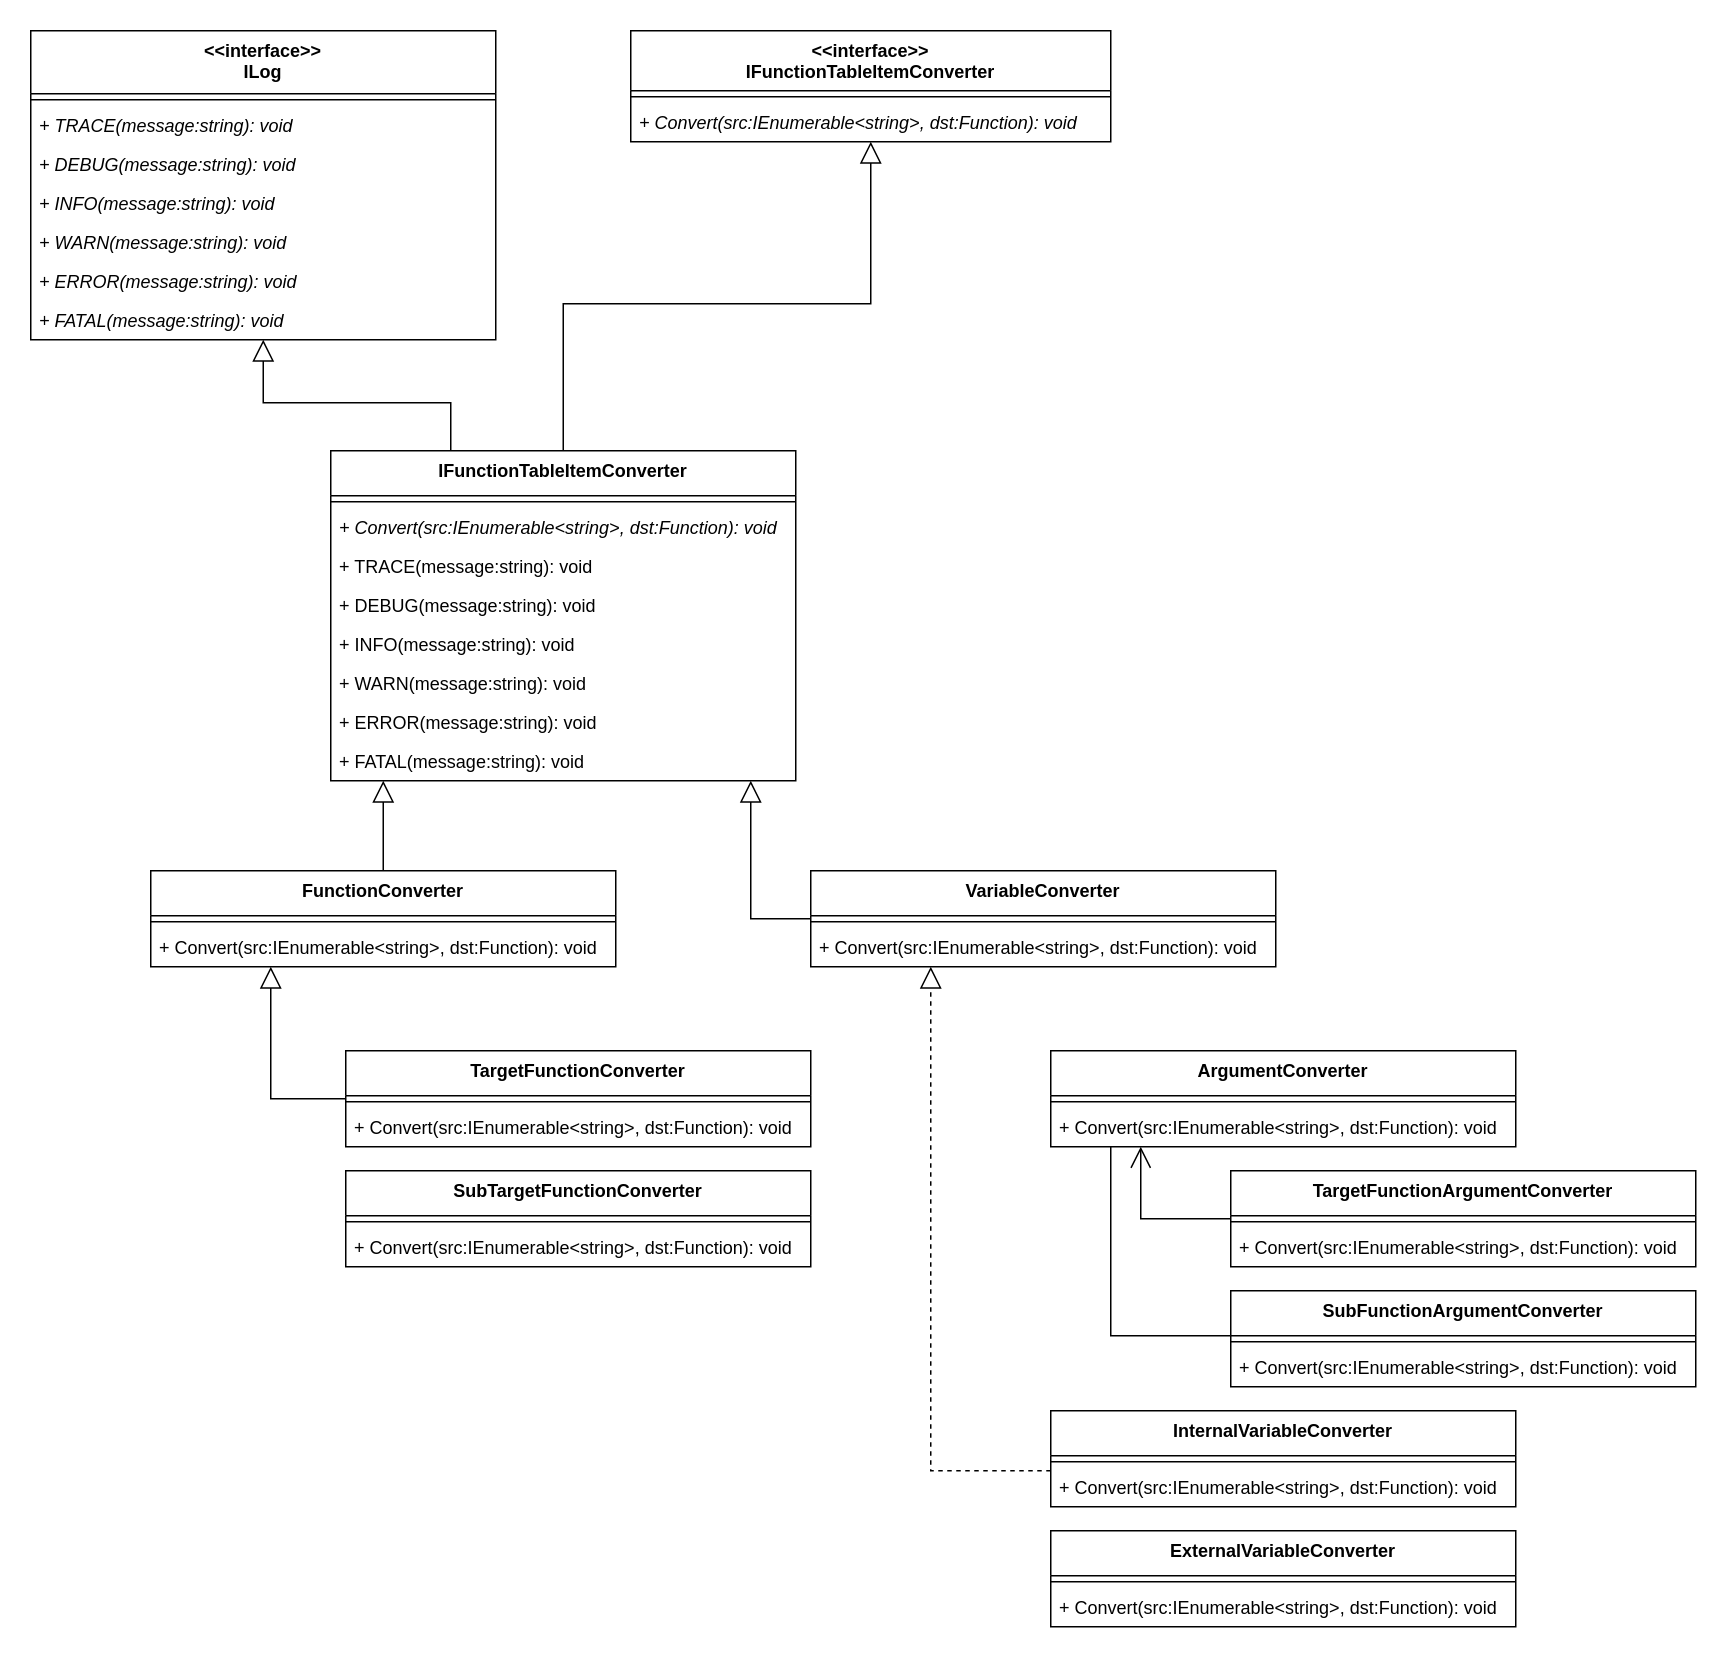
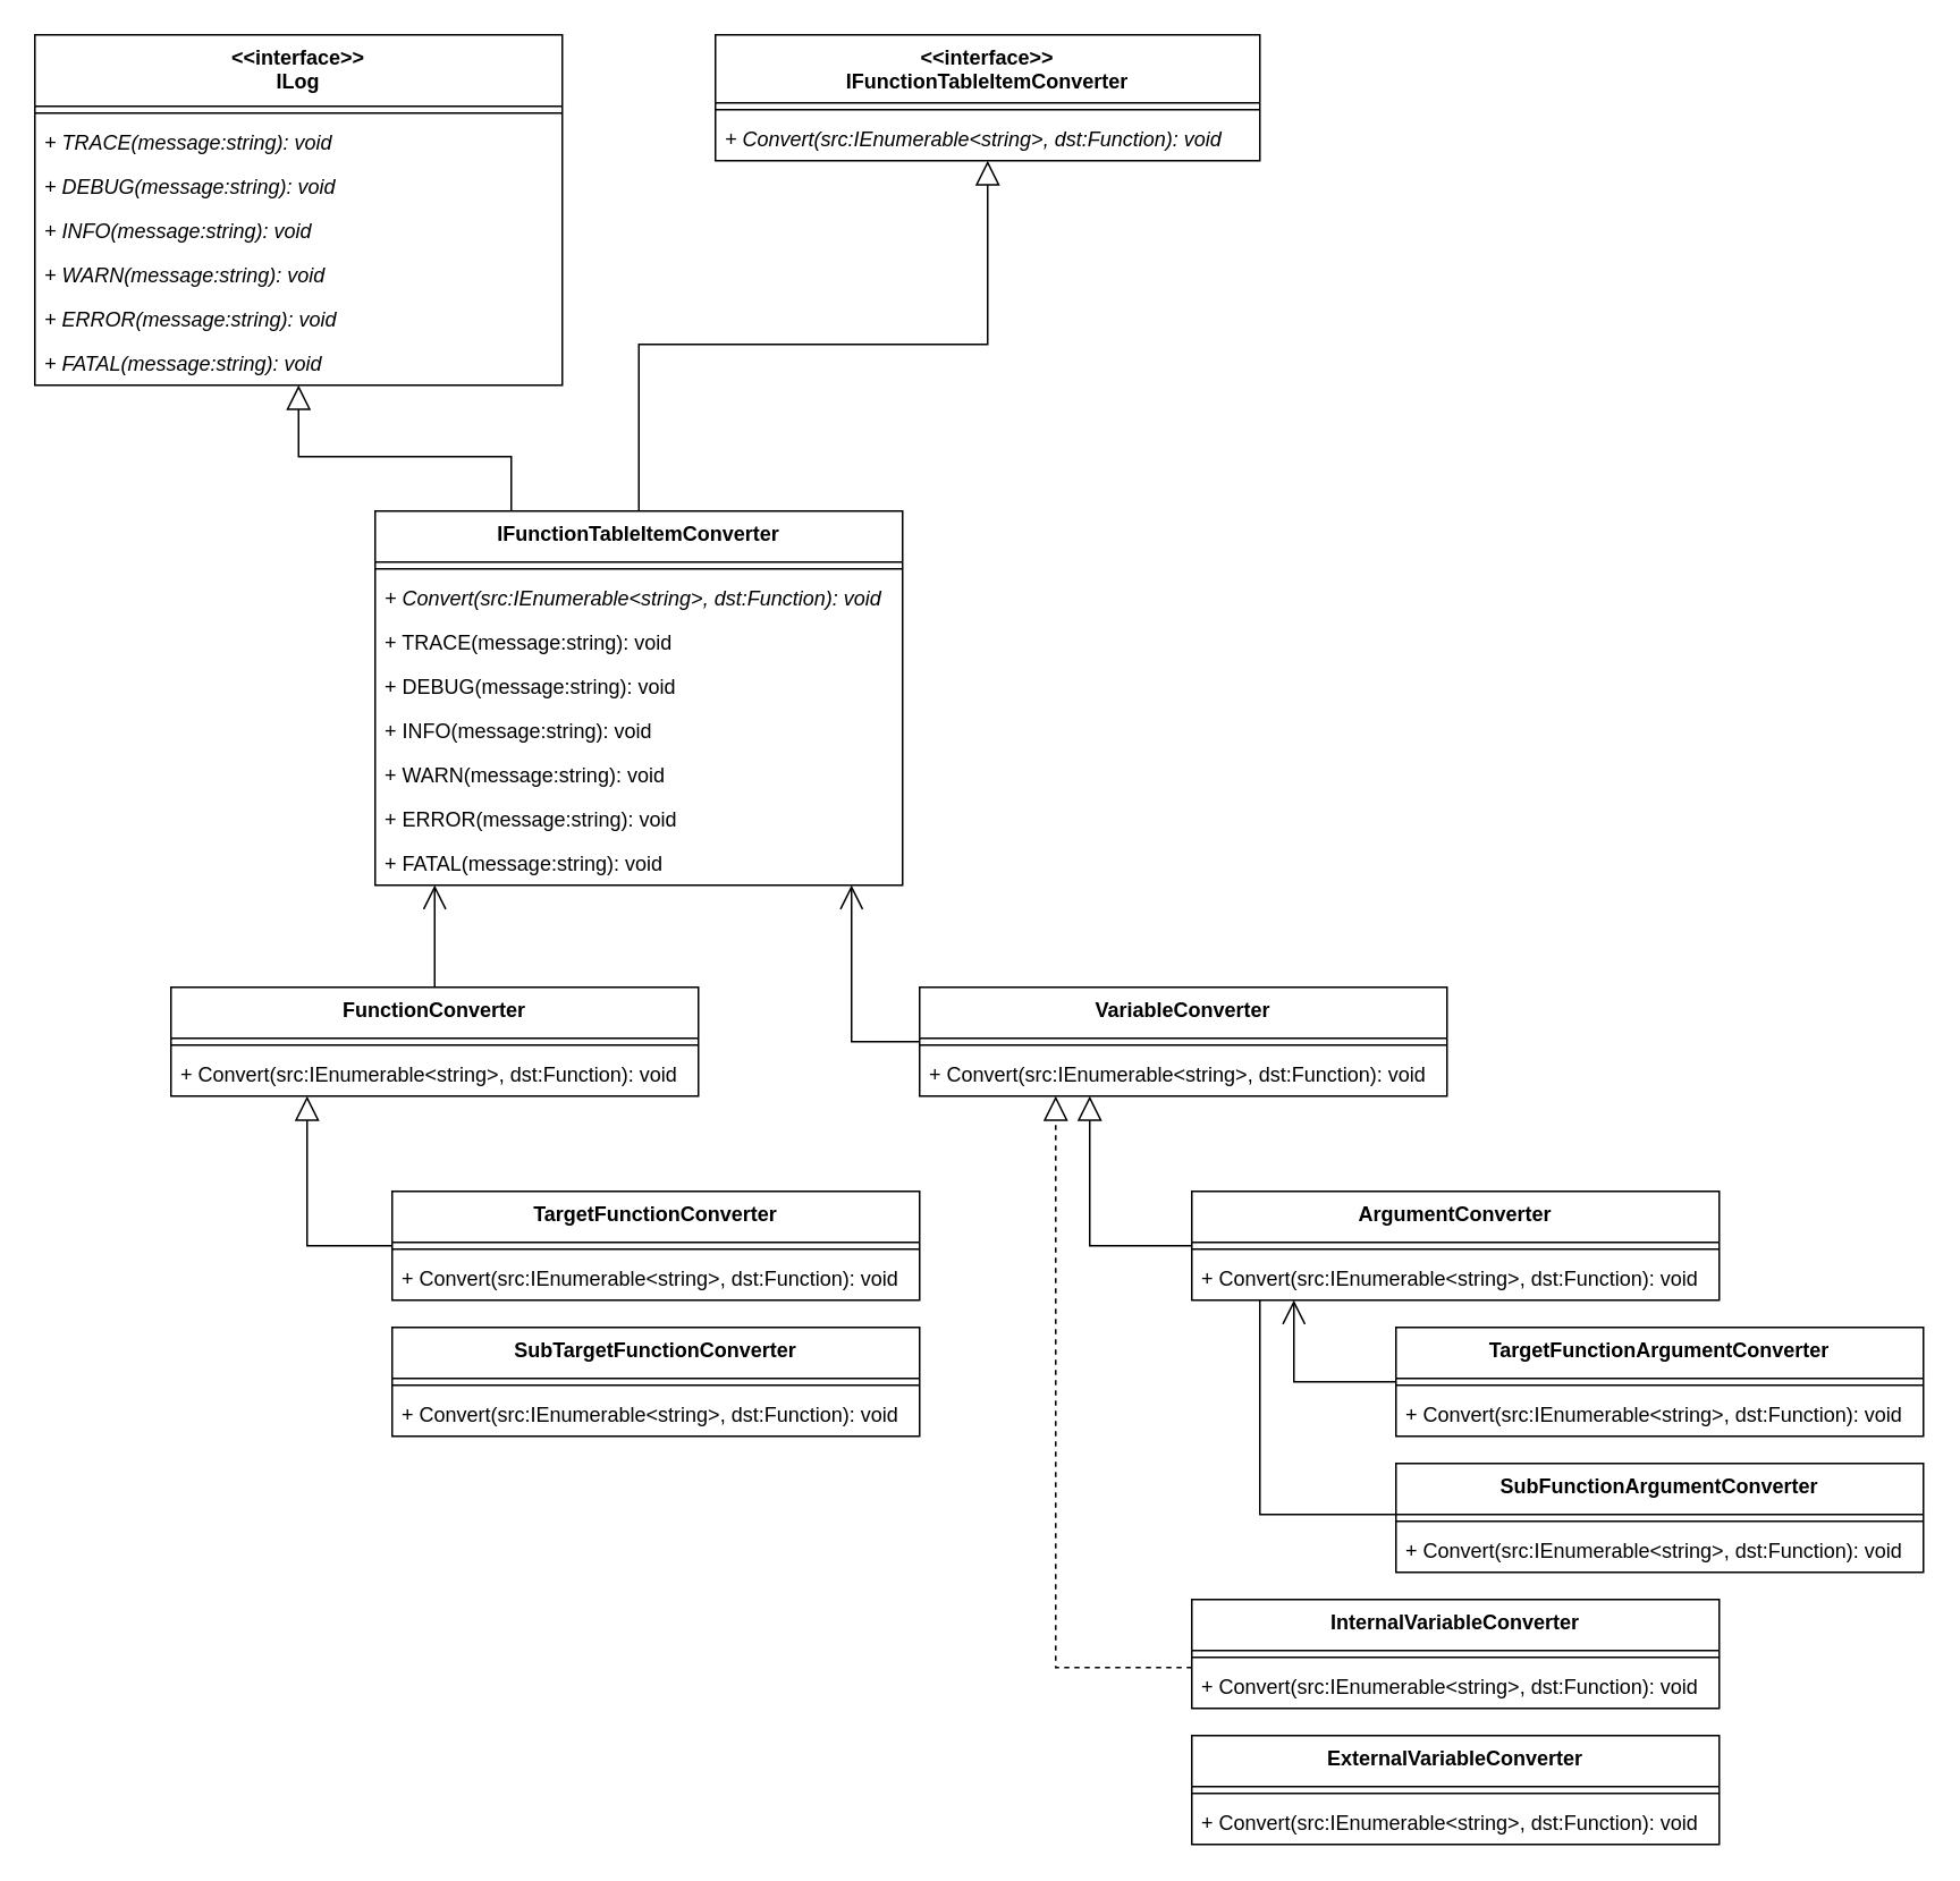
- <mxCell id="24" style="edgeStyle=orthogonalEdgeStyle;rounded=0;orthogonalLoop=1;jettySize=auto;html=1;endArrow=block;endFill=0;endSize=12;" parent="1" source="25" target="15" edge="1"><mxGeometry relative="1" as="geometry"><Array as="points"><mxPoint x="255" y="555" /><mxPoint x="255" y="555" /></Array></mxGeometry></mxCell>
+ <mxCell id="24" style="edgeStyle=orthogonalEdgeStyle;rounded=0;orthogonalLoop=1;jettySize=auto;html=1;endArrow=open;endFill=0;endSize=12;" parent="1" source="25" target="15" edge="1"><mxGeometry relative="1" as="geometry"><Array as="points"><mxPoint x="255" y="555" /><mxPoint x="255" y="555" /></Array></mxGeometry></mxCell>
- <mxCell id="35" style="edgeStyle=orthogonalEdgeStyle;rounded=0;orthogonalLoop=1;jettySize=auto;html=1;endArrow=block;endFill=0;endSize=12;" parent="1" source="36" target="15" edge="1"><mxGeometry relative="1" as="geometry"><mxPoint x="470" y="580" as="targetPoint" /><Array as="points"><mxPoint x="500" y="612" /></Array></mxGeometry></mxCell>
+ <mxCell id="35" style="edgeStyle=orthogonalEdgeStyle;rounded=0;orthogonalLoop=1;jettySize=auto;html=1;endArrow=open;endFill=0;endSize=12;" parent="1" source="36" target="15" edge="1"><mxGeometry relative="1" as="geometry"><mxPoint x="470" y="580" as="targetPoint" /><Array as="points"><mxPoint x="500" y="612" /></Array></mxGeometry></mxCell>
+ <mxCell id="54" style="edgeStyle=orthogonalEdgeStyle;rounded=0;orthogonalLoop=1;jettySize=auto;html=1;endArrow=block;endFill=0;endSize=12;" edge="1" parent="1" source="55" target="36"><mxGeometry relative="1" as="geometry"><Array as="points"><mxPoint x="640" y="732" /></Array></mxGeometry></mxCell>
